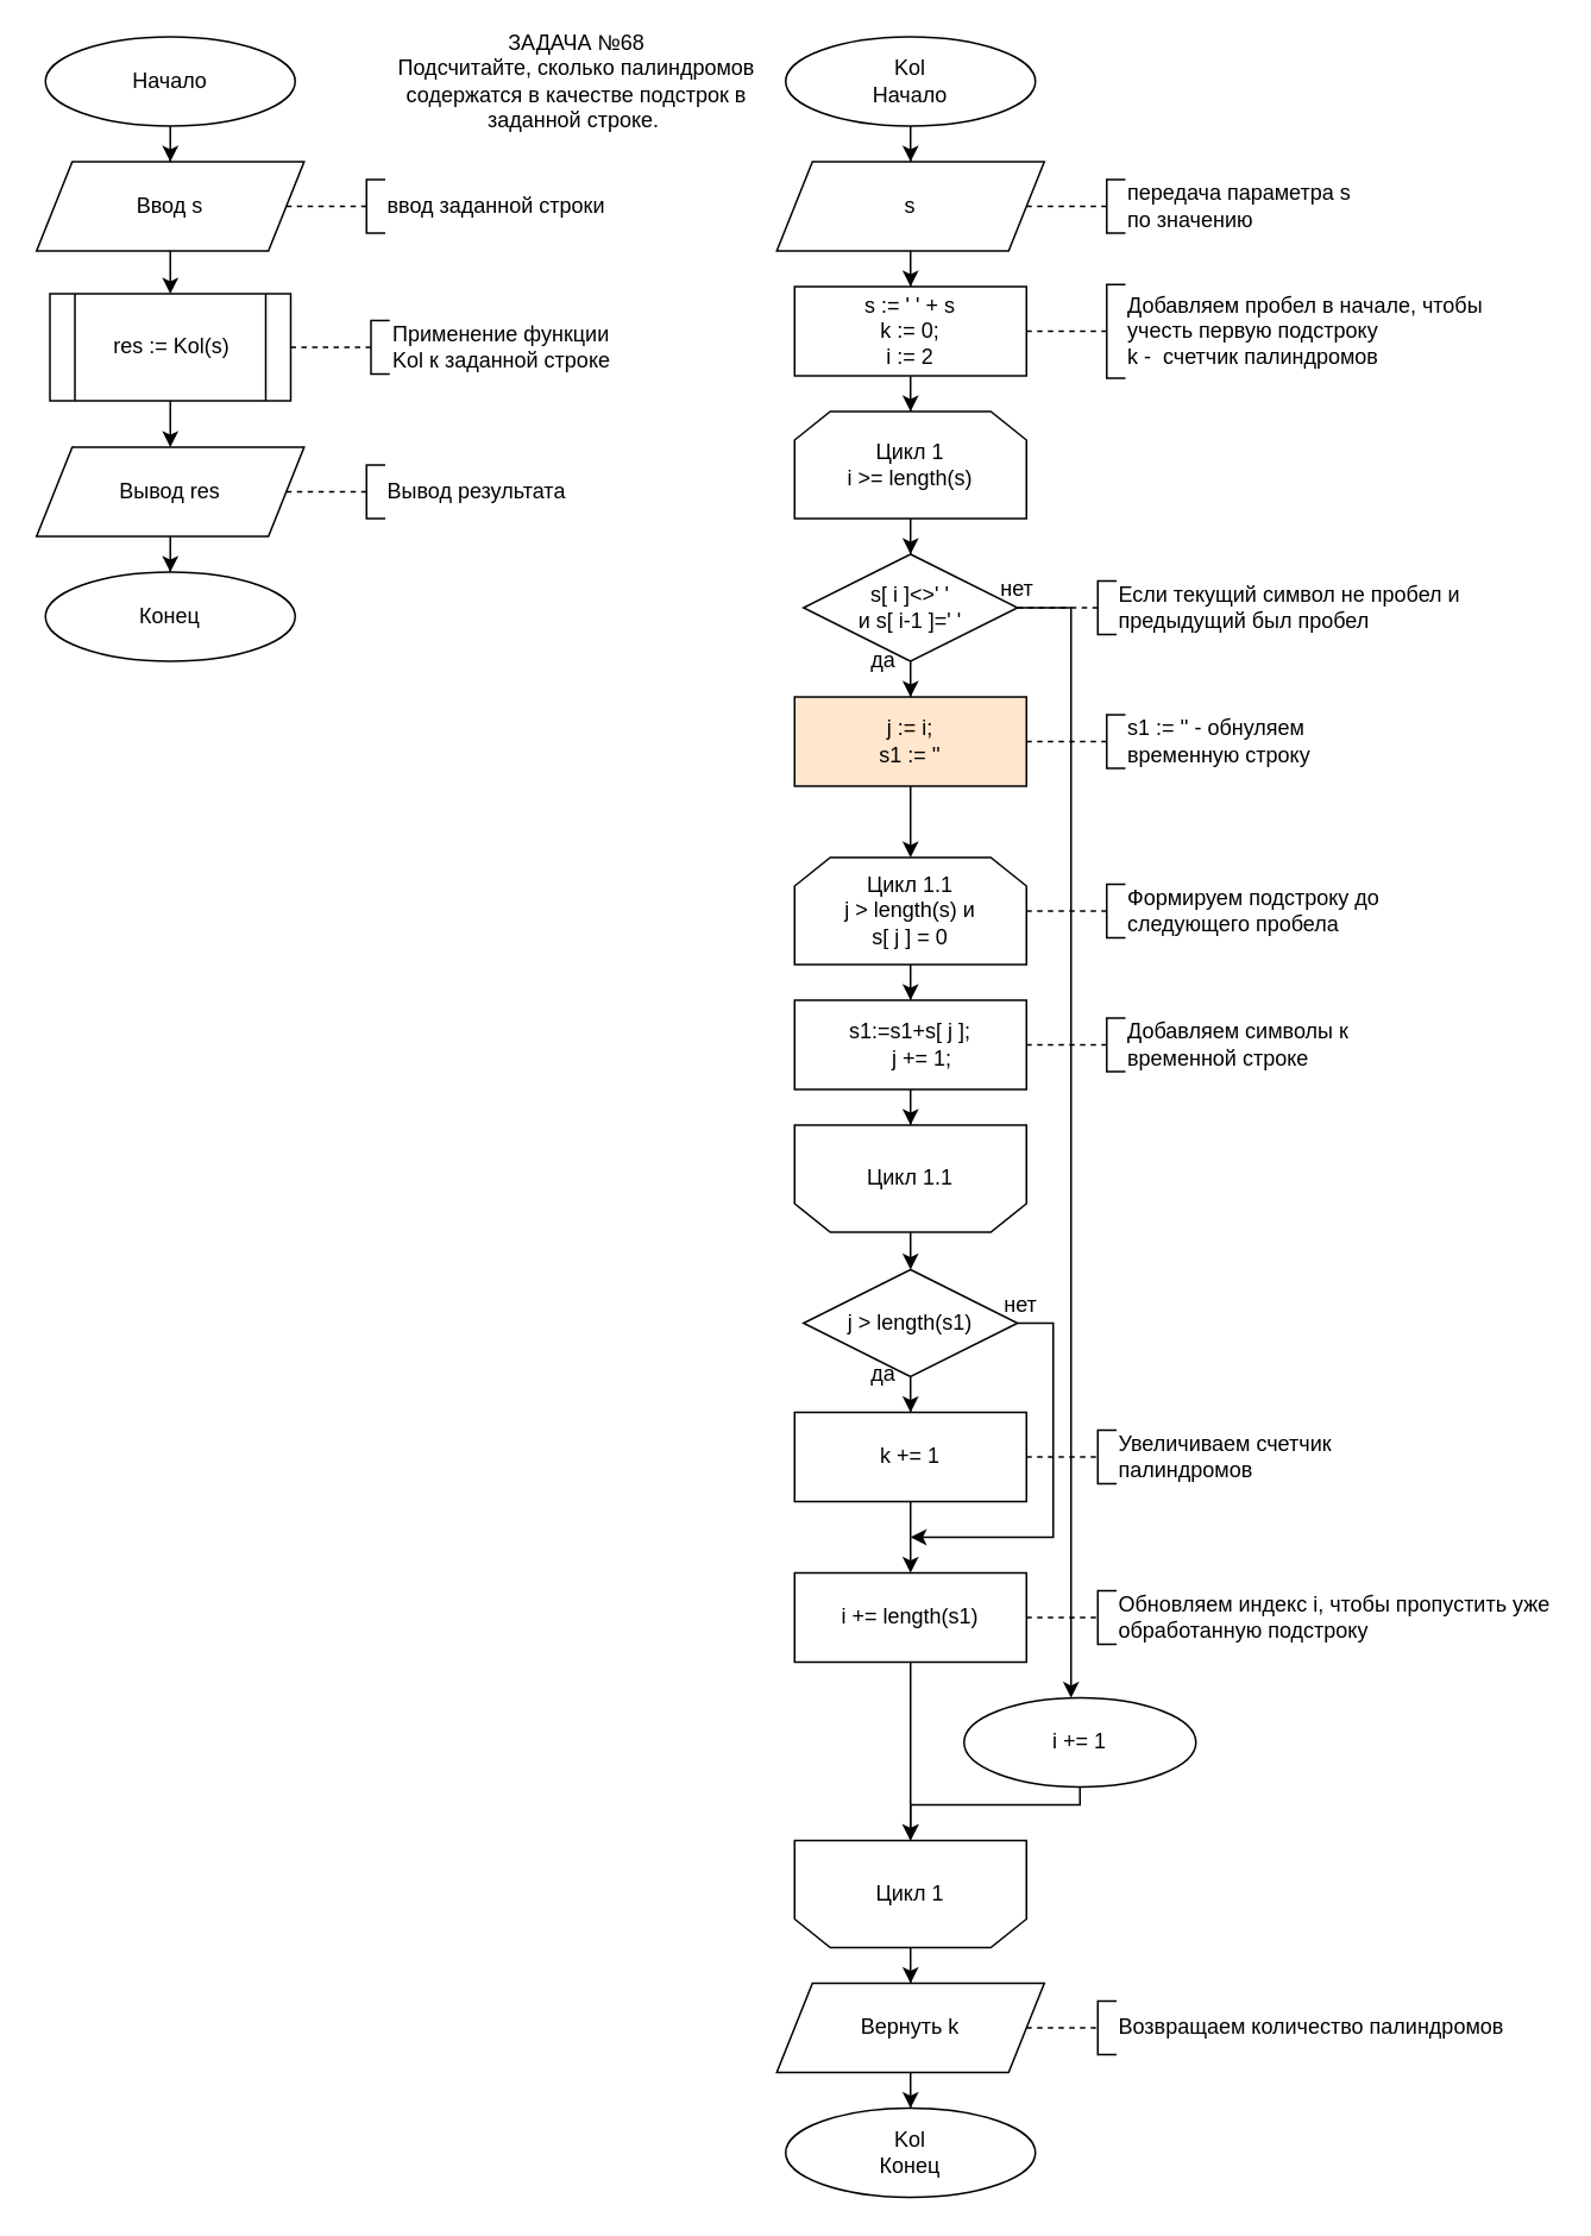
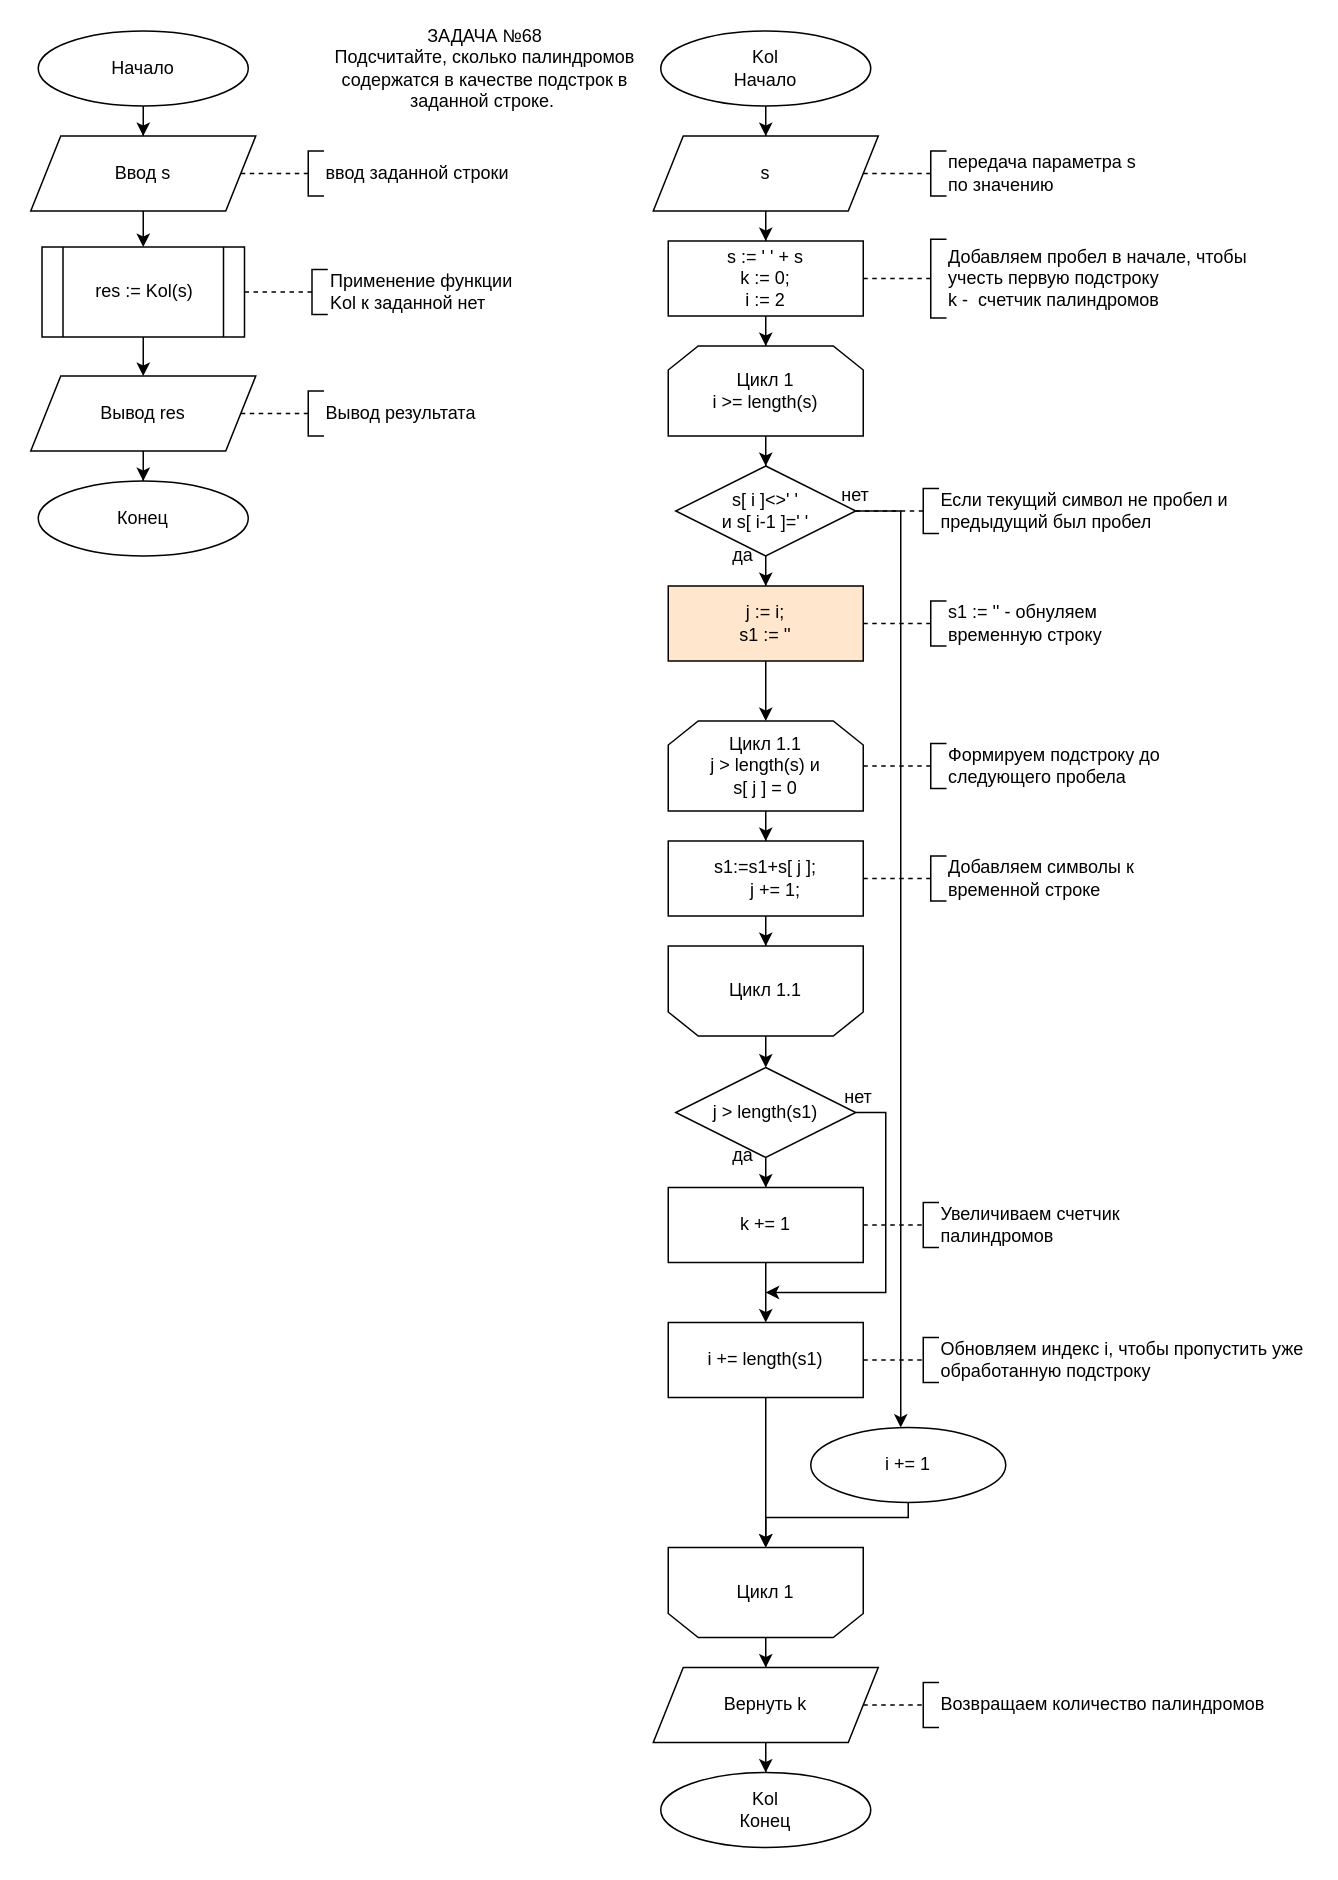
- <mxCell id="76" value="Применение функции Kol к заданной строке" style="text;html=1;align=left;verticalAlign=middle;whiteSpace=wrap;rounded=0;" parent="1" vertex="1"><mxGeometry x="217.5" y="179" width="134" height="30" as="geometry" /></mxCell>
+ <mxCell id="76" value="Применение функции Kol к заданной нет" style="text;html=1;align=left;verticalAlign=middle;whiteSpace=wrap;rounded=0;" parent="1" vertex="1"><mxGeometry x="217.5" y="179" width="134" height="30" as="geometry" /></mxCell>
